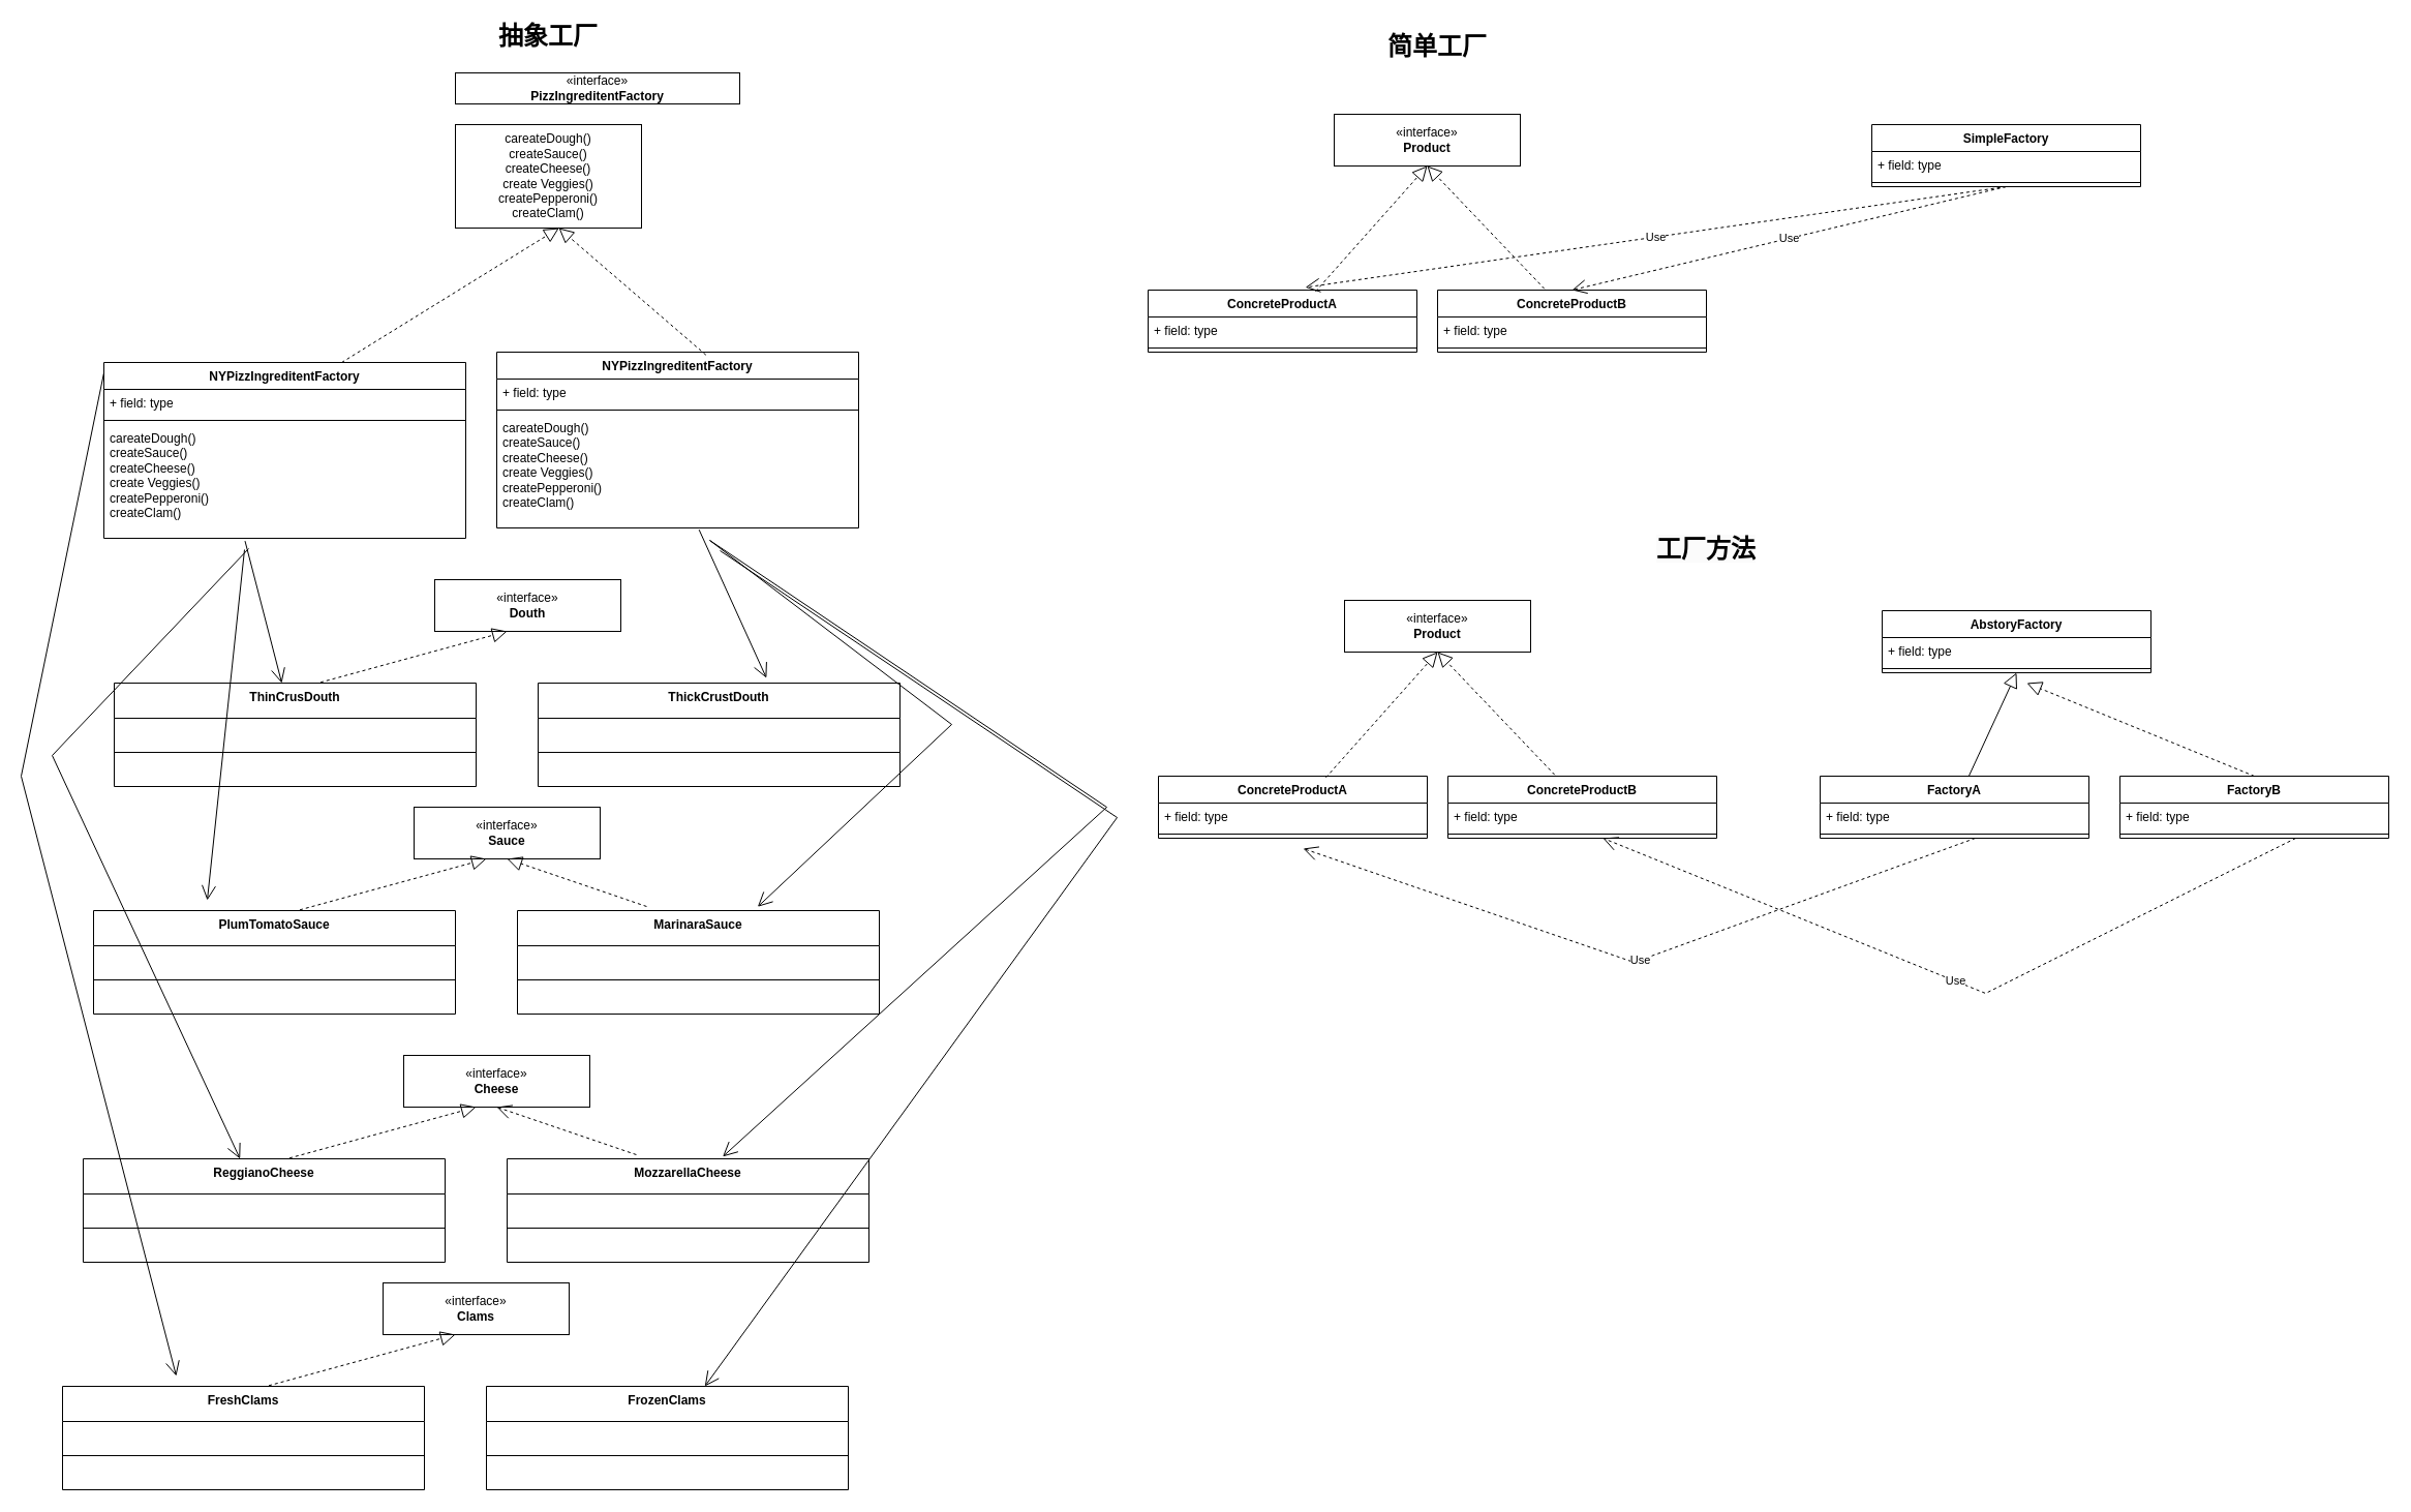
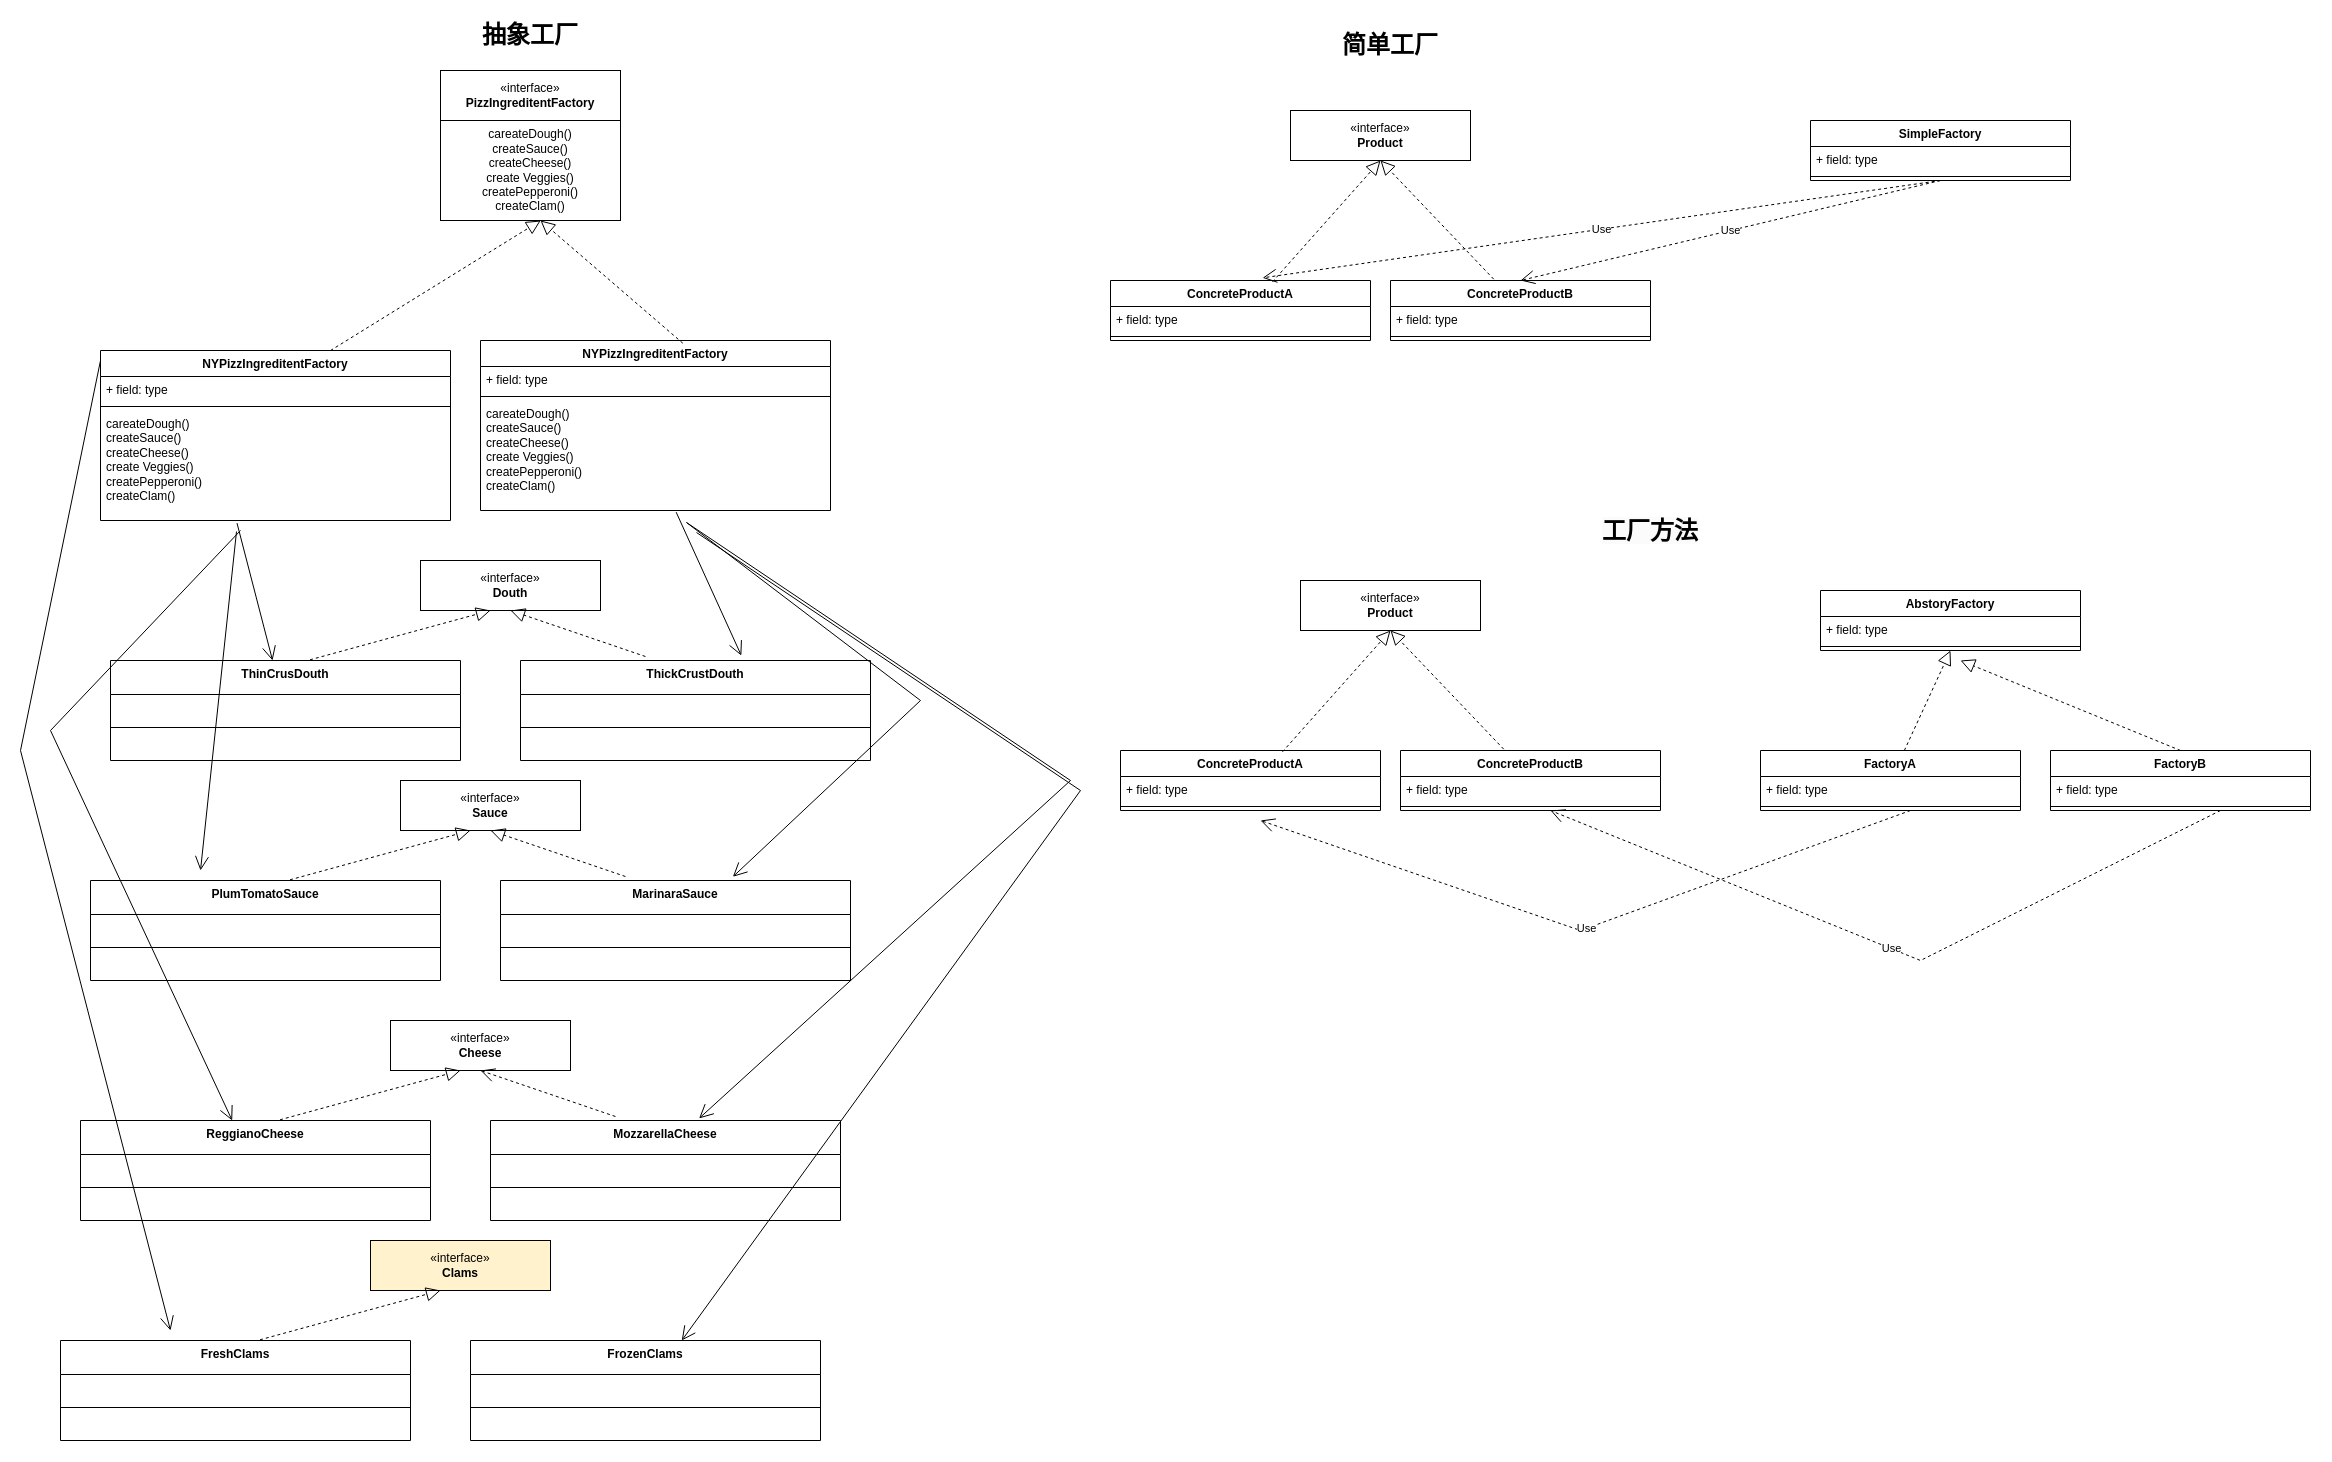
- <mxCell id="2" value="«interface»&lt;br&gt;&lt;b&gt;PizzIngreditentFactory&lt;/b&gt;" style="html=1;whiteSpace=wrap;" parent="1" vertex="1"><mxGeometry x="440" y="70" width="275" height="30" as="geometry" /></mxCell>
+ <mxCell id="2" value="«interface»&lt;br&gt;&lt;b&gt;PizzIngreditentFactory&lt;/b&gt;" style="html=1;whiteSpace=wrap;" parent="1" vertex="1"><mxGeometry x="440" y="70" width="180" height="50" as="geometry" /></mxCell>
+ <mxCell id="21" value="" style="endArrow=block;dashed=1;endFill=0;endSize=12;html=1;rounded=0;entryX=0.5;entryY=1;entryDx=0;entryDy=0;exitX=0.357;exitY=-0.04;exitDx=0;exitDy=0;exitPerimeter=0;" parent="1" source="18" target="15" edge="1"><mxGeometry width="160" relative="1" as="geometry"><mxPoint x="320" y="669" as="sourcePoint" /><mxPoint x="500" y="620" as="targetPoint" /></mxGeometry></mxCell>
- <mxCell id="86" value="" style="endArrow=block;dashed=0;endFill=0;endSize=12;html=1;rounded=0;entryX=0.5;entryY=1;entryDx=0;entryDy=0;" edge="1" parent="1" source="80" target="75"><mxGeometry width="160" relative="1" as="geometry"><mxPoint x="1513" y="759" as="sourcePoint" /><mxPoint x="1400" y="640" as="targetPoint" /></mxGeometry></mxCell>
+ <mxCell id="86" value="" style="endArrow=block;dashed=1;endFill=0;endSize=12;html=1;rounded=0;entryX=0.5;entryY=1;entryDx=0;entryDy=0;" edge="1" parent="1" source="80" target="75"><mxGeometry width="160" relative="1" as="geometry"><mxPoint x="1513" y="759" as="sourcePoint" /><mxPoint x="1400" y="640" as="targetPoint" /></mxGeometry></mxCell>
- <mxCell id="36" value="«interface»&lt;br&gt;&lt;b&gt;Clams&lt;/b&gt;" style="html=1;whiteSpace=wrap;" parent="1" vertex="1"><mxGeometry x="370" y="1240" width="180" height="50" as="geometry" /></mxCell>
+ <mxCell id="36" value="«interface»&lt;br&gt;&lt;b&gt;Clams&lt;/b&gt;" style="html=1;whiteSpace=wrap;fillColor=#fff2cc;" parent="1" vertex="1"><mxGeometry x="370" y="1240" width="180" height="50" as="geometry" /></mxCell>
